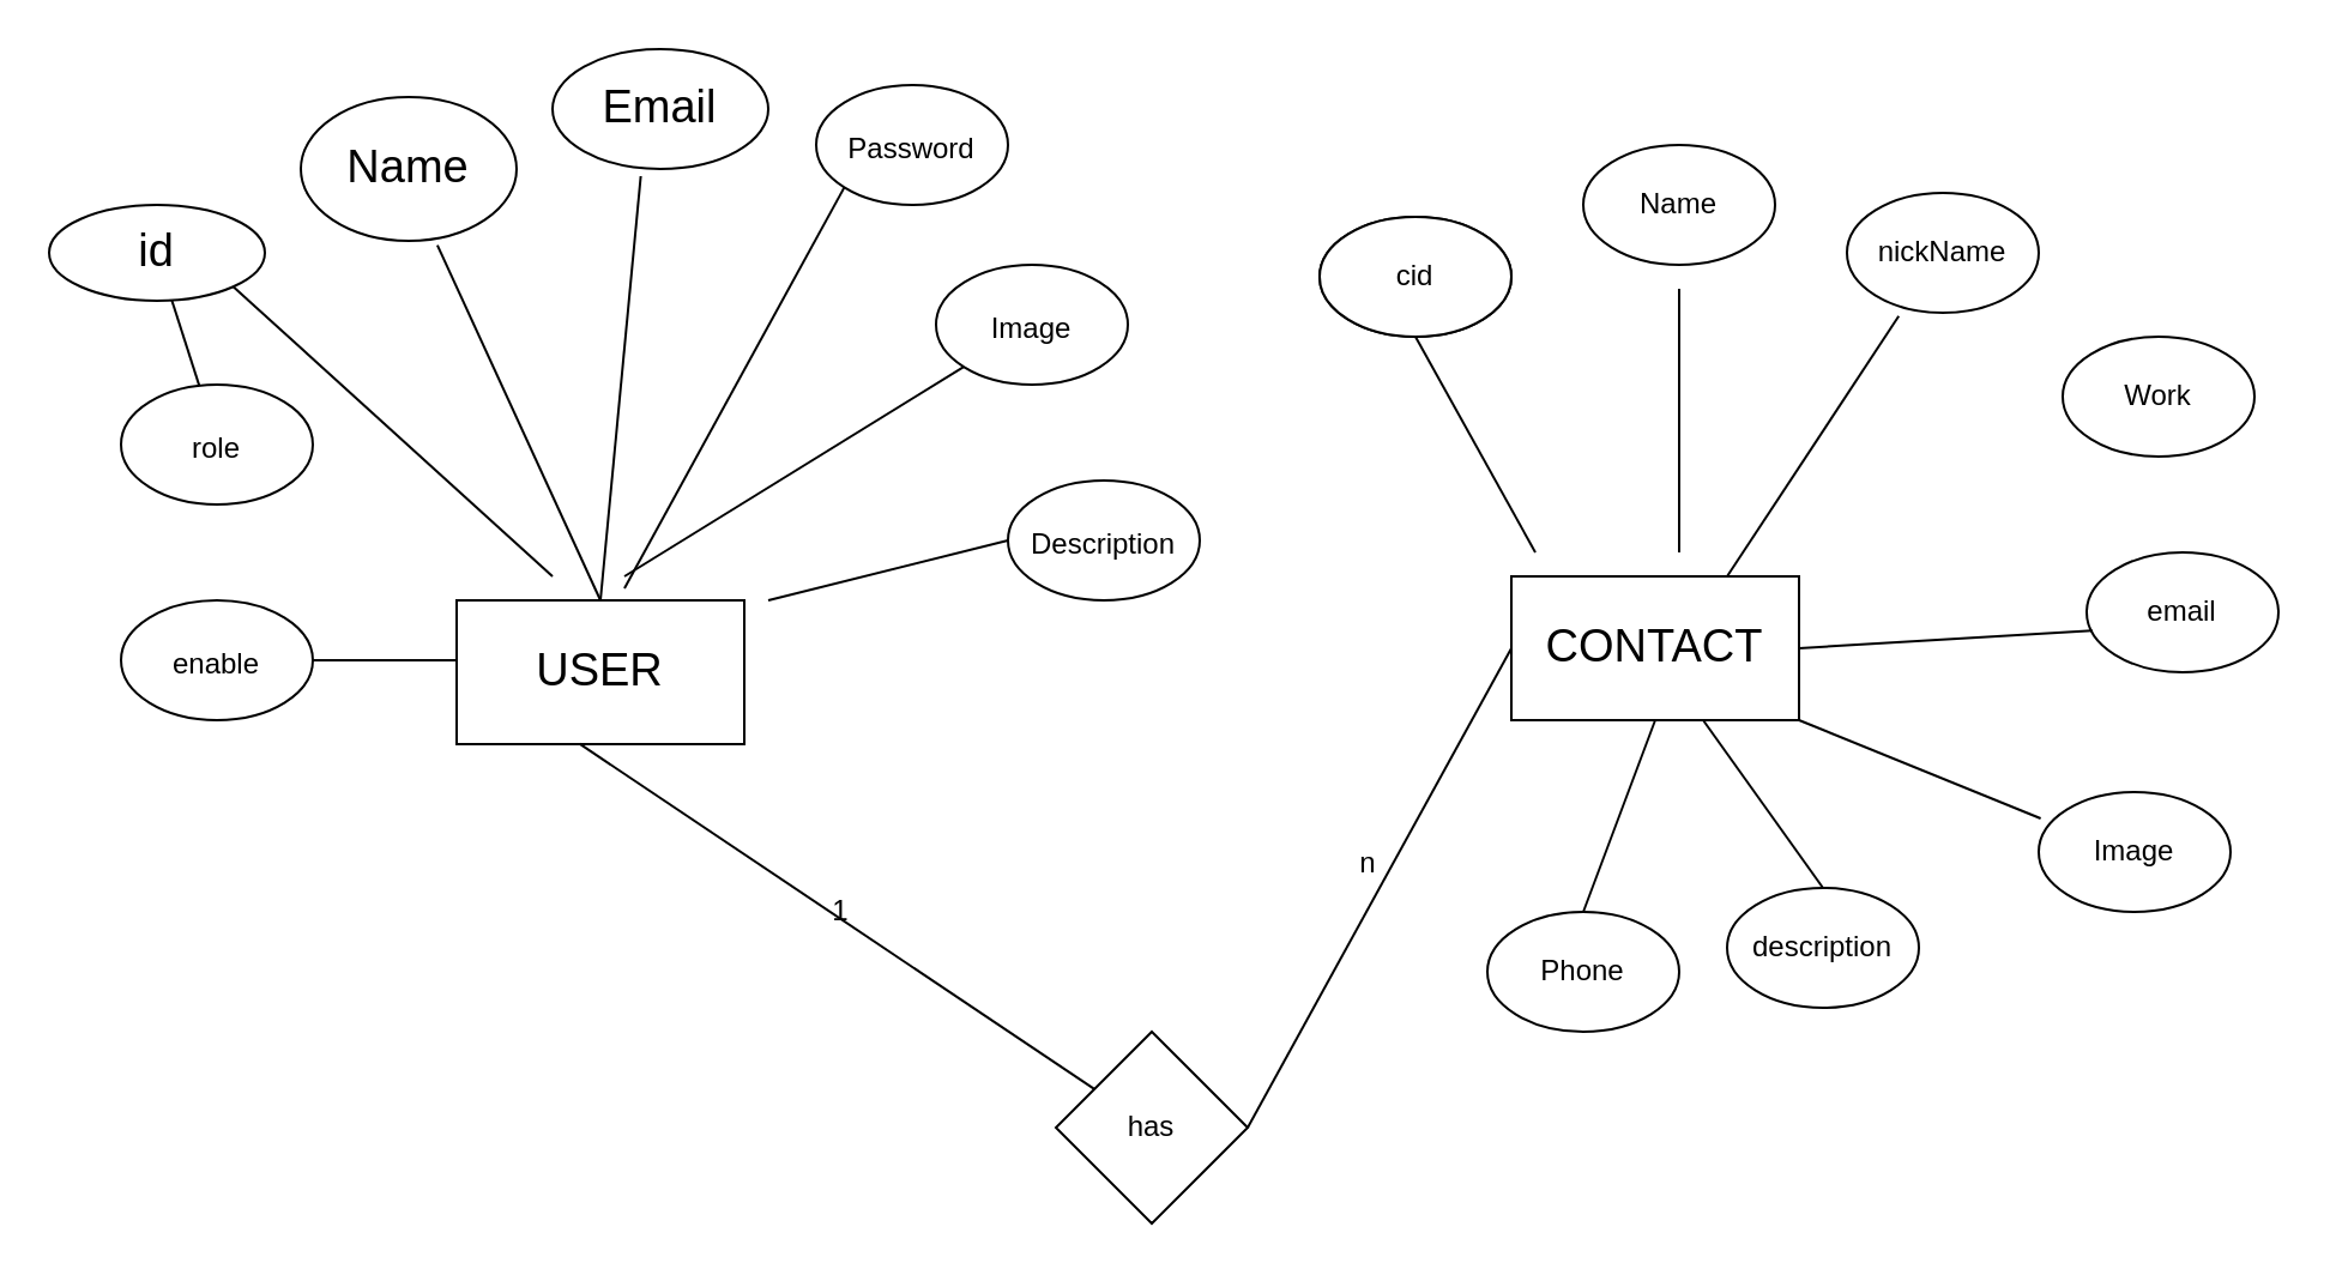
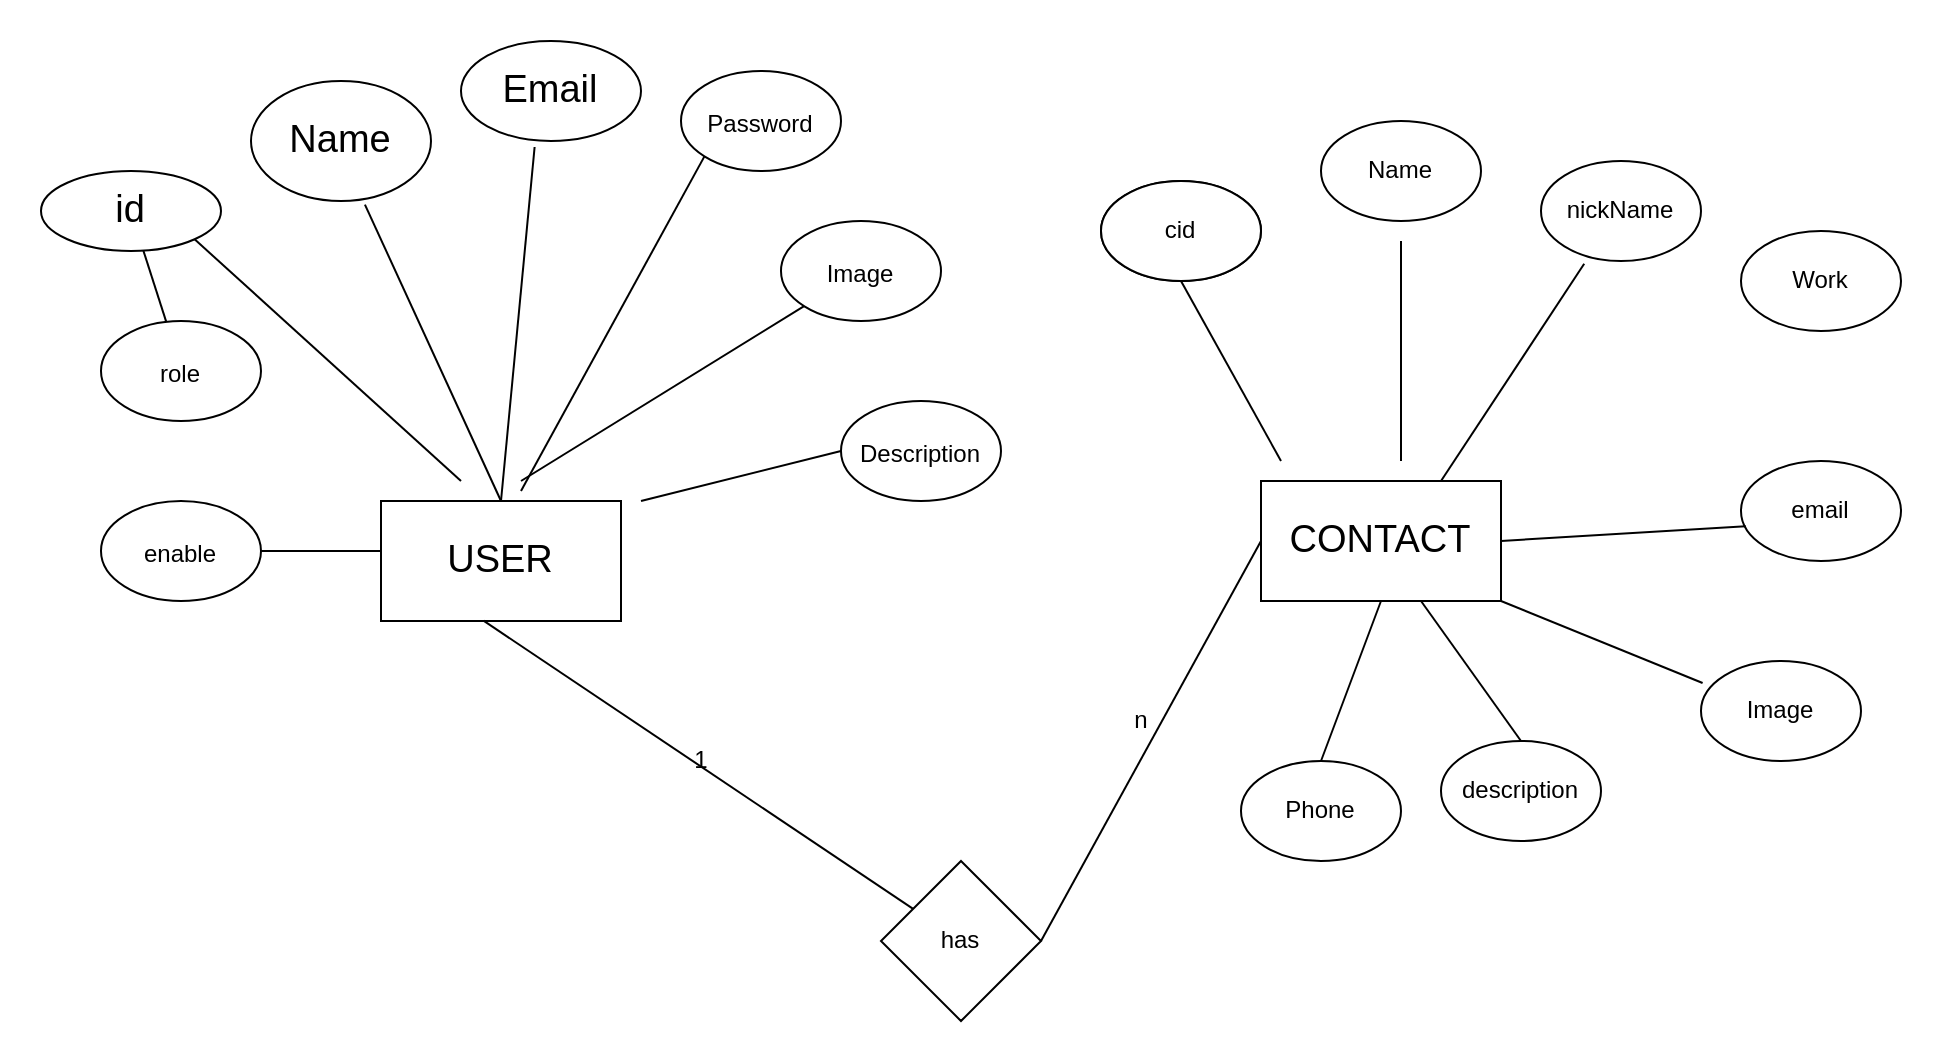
- <mxCell id="24" value="Work" style="ellipse;whiteSpace=wrap;html=1;fontSize=12;" vertex="1" parent="1"><mxGeometry x="860" y="140" width="80" height="50" as="geometry" /></mxCell>
+ <mxCell id="24" value="Work" style="ellipse;whiteSpace=wrap;html=1;fontSize=12;" vertex="1" parent="1"><mxGeometry x="870" y="115" width="80" height="50" as="geometry" /></mxCell>
